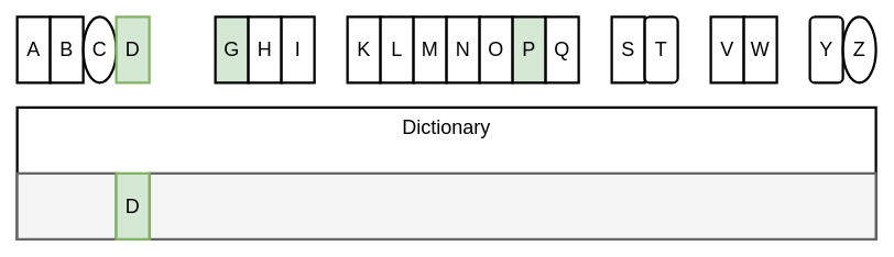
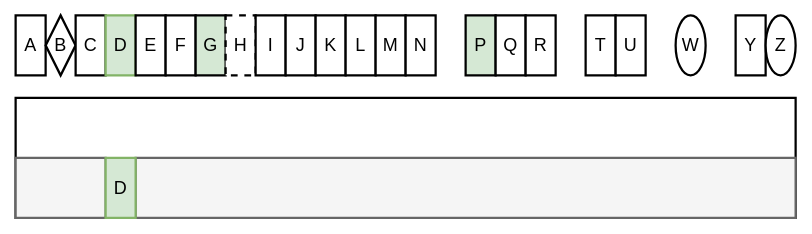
- <mxCell id="4" value="&lt;font style=&quot;font-size: 24px&quot;&gt;B&lt;/font&gt;" style="rounded=0;whiteSpace=wrap;html=1;fillColor=#FFFFFF;strokeWidth=3;" parent="1" vertex="1"><mxGeometry x="60" y="20" width="40" height="80" as="geometry" /></mxCell>
+ <mxCell id="4" value="&lt;font style=&quot;font-size: 24px&quot;&gt;B&lt;/font&gt;" style="rhombus;whiteSpace=wrap;html=1;fillColor=#FFFFFF;strokeWidth=3;" parent="1" vertex="1"><mxGeometry x="60" y="20" width="40" height="80" as="geometry" /></mxCell>
- <mxCell id="5" value="&lt;font style=&quot;font-size: 24px&quot;&gt;C&lt;/font&gt;" style="ellipse;whiteSpace=wrap;html=1;strokeWidth=3;" parent="1" vertex="1"><mxGeometry x="100" y="20" width="40" height="80" as="geometry" /></mxCell>
+ <mxCell id="5" value="&lt;font style=&quot;font-size: 24px&quot;&gt;C&lt;/font&gt;" style="rounded=0;whiteSpace=wrap;html=1;strokeWidth=3;" parent="1" vertex="1"><mxGeometry x="100" y="20" width="40" height="80" as="geometry" /></mxCell>
+ <mxCell id="7" value="&lt;font style=&quot;font-size: 24px&quot;&gt;E&lt;/font&gt;" style="rounded=0;whiteSpace=wrap;html=1;fillColor=#FFFFFF;strokeWidth=3;" parent="1" vertex="1"><mxGeometry x="180" y="20" width="40" height="80" as="geometry" /></mxCell>
+ <mxCell id="8" value="&lt;font style=&quot;font-size: 24px&quot;&gt;F&lt;/font&gt;" style="rounded=0;whiteSpace=wrap;html=1;strokeWidth=3;" parent="1" vertex="1"><mxGeometry x="220" y="20" width="40" height="80" as="geometry" /></mxCell>
- <mxCell id="10" value="&lt;font style=&quot;font-size: 24px&quot;&gt;H&lt;/font&gt;" style="rounded=0;whiteSpace=wrap;html=1;fillColor=#FFFFFF;strokeWidth=3;" parent="1" vertex="1"><mxGeometry x="300" y="20" width="40" height="80" as="geometry" /></mxCell>
+ <mxCell id="10" value="&lt;font style=&quot;font-size: 24px&quot;&gt;H&lt;/font&gt;" style="rounded=0;whiteSpace=wrap;html=1;fillColor=#FFFFFF;strokeWidth=3;dashed=1;" parent="1" vertex="1"><mxGeometry x="300" y="20" width="40" height="80" as="geometry" /></mxCell>
+ <mxCell id="12" value="&lt;font style=&quot;font-size: 24px&quot;&gt;J&lt;/font&gt;" style="rounded=0;whiteSpace=wrap;html=1;fillColor=#FFFFFF;strokeWidth=3;" parent="1" vertex="1"><mxGeometry x="380" y="20" width="40" height="80" as="geometry" /></mxCell>
- <mxCell id="17" value="&lt;font style=&quot;font-size: 24px&quot;&gt;O&lt;/font&gt;" style="rounded=0;whiteSpace=wrap;html=1;fillColor=#FFFFFF;strokeWidth=3;" parent="1" vertex="1"><mxGeometry x="580" y="20" width="40" height="80" as="geometry" /></mxCell>
+ <mxCell id="20" value="&lt;font style=&quot;font-size: 24px&quot;&gt;R&lt;/font&gt;" style="rounded=0;whiteSpace=wrap;html=1;fillColor=#FFFFFF;strokeWidth=3;" parent="1" vertex="1"><mxGeometry x="700" y="20" width="40" height="80" as="geometry" /></mxCell>
- <mxCell id="21" value="&lt;font style=&quot;font-size: 24px&quot;&gt;S&lt;/font&gt;" style="rounded=0;whiteSpace=wrap;html=1;fillColor=#FFFFFF;strokeWidth=3;" parent="1" vertex="1"><mxGeometry x="740" y="20" width="40" height="80" as="geometry" /></mxCell>
- <mxCell id="22" value="&lt;font style=&quot;font-size: 24px&quot;&gt;T&lt;/font&gt;" style="whiteSpace=wrap;html=1;fillColor=#FFFFFF;strokeWidth=3;rounded=1;" parent="1" vertex="1"><mxGeometry x="780" y="20" width="40" height="80" as="geometry" /></mxCell>
+ <mxCell id="22" value="&lt;font style=&quot;font-size: 24px&quot;&gt;T&lt;/font&gt;" style="rounded=0;whiteSpace=wrap;html=1;fillColor=#FFFFFF;strokeWidth=3;" parent="1" vertex="1"><mxGeometry x="780" y="20" width="40" height="80" as="geometry" /></mxCell>
+ <mxCell id="23" value="&lt;font style=&quot;font-size: 24px&quot;&gt;U&lt;/font&gt;" style="rounded=0;whiteSpace=wrap;html=1;fillColor=#FFFFFF;strokeWidth=3;" parent="1" vertex="1"><mxGeometry x="820" y="20" width="40" height="80" as="geometry" /></mxCell>
- <mxCell id="24" value="&lt;font style=&quot;font-size: 24px&quot;&gt;V&lt;/font&gt;" style="rounded=0;whiteSpace=wrap;html=1;fillColor=#FFFFFF;strokeWidth=3;" parent="1" vertex="1"><mxGeometry x="860" y="20" width="40" height="80" as="geometry" /></mxCell>
- <mxCell id="25" value="&lt;font style=&quot;font-size: 24px&quot;&gt;W&lt;/font&gt;" style="rounded=0;whiteSpace=wrap;html=1;fillColor=#FFFFFF;strokeWidth=3;" parent="1" vertex="1"><mxGeometry x="900" y="20" width="40" height="80" as="geometry" /></mxCell>
+ <mxCell id="25" value="&lt;font style=&quot;font-size: 24px&quot;&gt;W&lt;/font&gt;" style="ellipse;whiteSpace=wrap;html=1;fillColor=#FFFFFF;strokeWidth=3;" parent="1" vertex="1"><mxGeometry x="900" y="20" width="40" height="80" as="geometry" /></mxCell>
- <mxCell id="26" value="&lt;font style=&quot;font-size: 24px&quot;&gt;Y&lt;/font&gt;" style="whiteSpace=wrap;html=1;fillColor=#FFFFFF;strokeWidth=3;rounded=1;" parent="1" vertex="1"><mxGeometry x="980" y="20" width="40" height="80" as="geometry" /></mxCell>
+ <mxCell id="26" value="&lt;font style=&quot;font-size: 24px&quot;&gt;Y&lt;/font&gt;" style="rounded=0;whiteSpace=wrap;html=1;fillColor=#FFFFFF;strokeWidth=3;" parent="1" vertex="1"><mxGeometry x="980" y="20" width="40" height="80" as="geometry" /></mxCell>
- <mxCell id="28" value="&lt;font style=&quot;font-size: 24px&quot;&gt;Dictionary&lt;/font&gt;" style="text;html=1;strokeColor=none;fillColor=none;align=center;verticalAlign=middle;whiteSpace=wrap;rounded=0;" parent="1" vertex="1"><mxGeometry x="485" y="140" width="110" height="30" as="geometry" /></mxCell>
